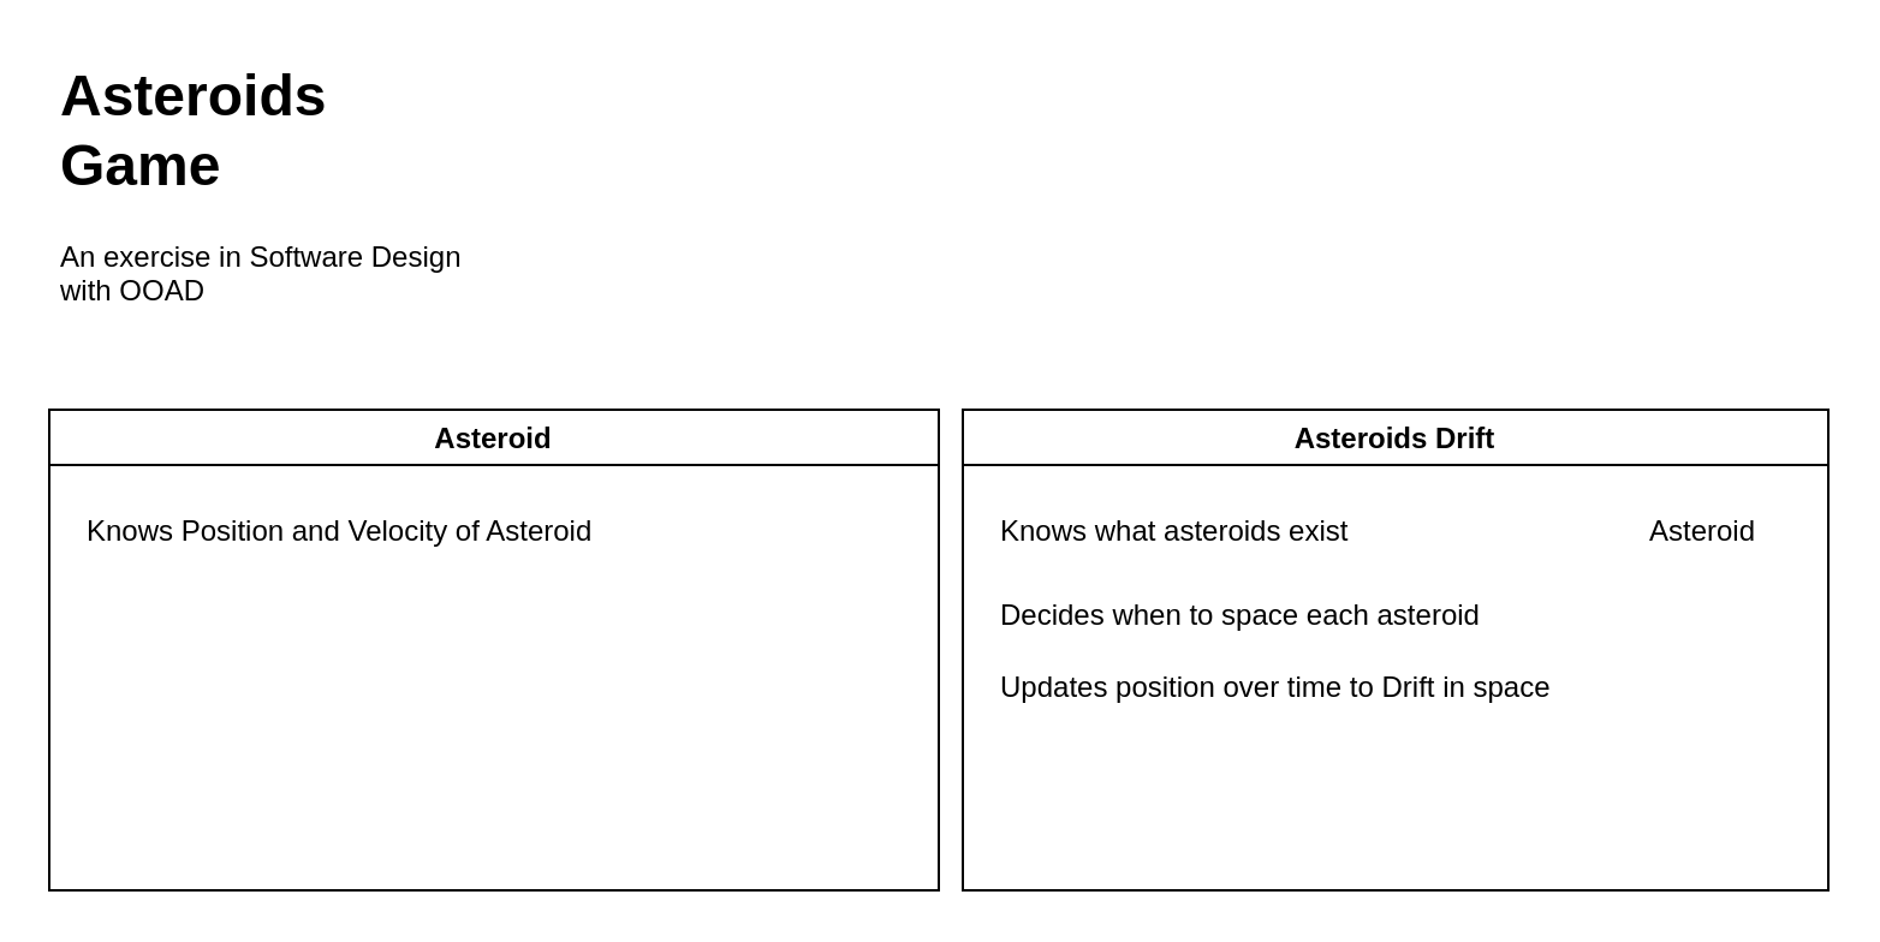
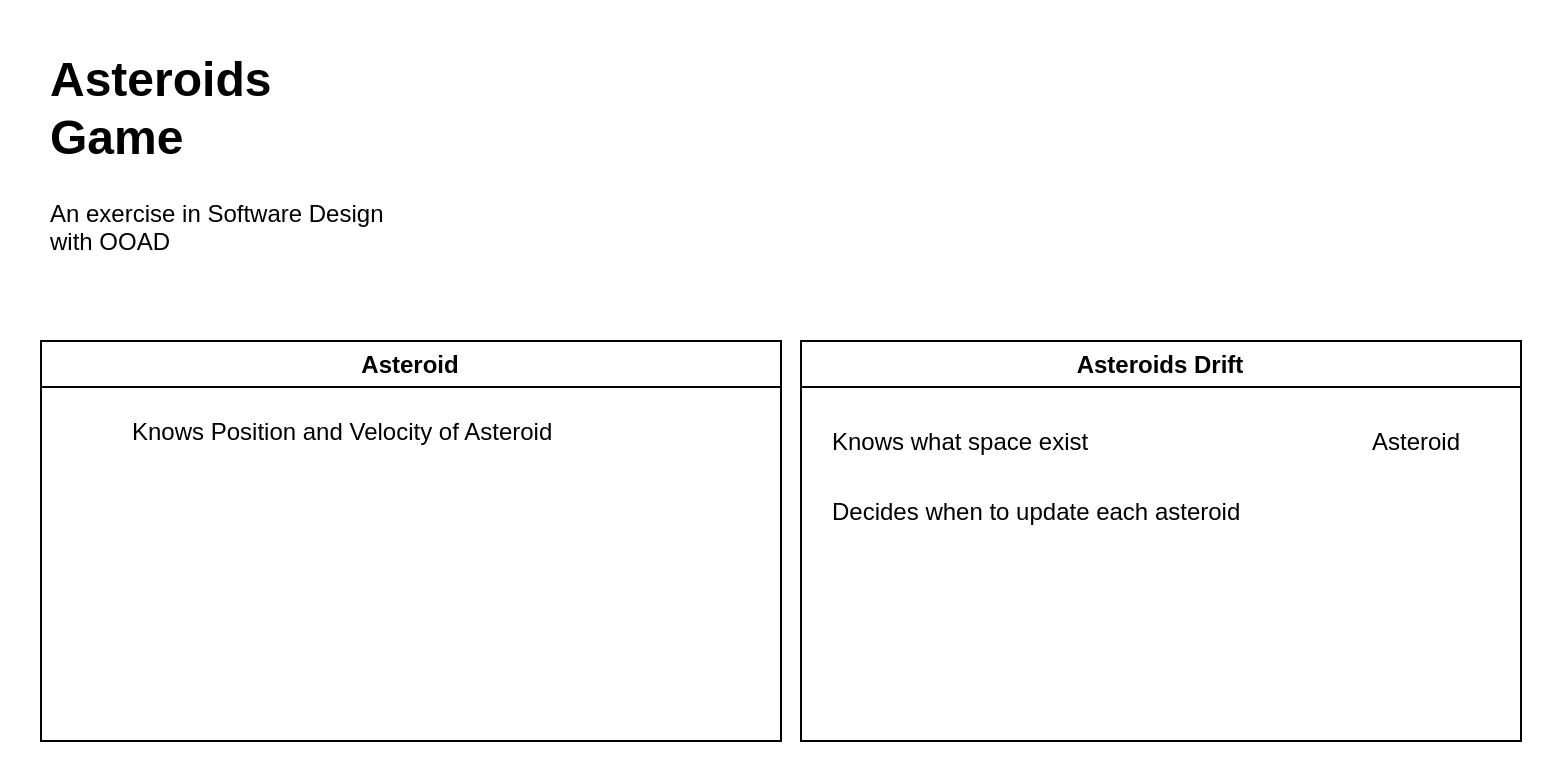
- <mxCell id="3" value="Knows Position and Velocity of Asteroid" style="text;strokeColor=none;fillColor=none;align=left;verticalAlign=middle;spacingLeft=4;spacingRight=4;overflow=hidden;points=[[0,0.5],[1,0.5]];portConstraint=eastwest;rotatable=0;" vertex="1" parent="2"><mxGeometry x="10" y="35" width="220" height="30" as="geometry" /></mxCell>
+ <mxCell id="3" value="Knows Position and Velocity of Asteroid" style="text;strokeColor=none;fillColor=none;align=left;verticalAlign=middle;spacingLeft=4;spacingRight=4;overflow=hidden;points=[[0,0.5],[1,0.5]];portConstraint=eastwest;rotatable=0;" vertex="1" parent="2"><mxGeometry x="40" y="30" width="220" height="30" as="geometry" /></mxCell>
- <mxCell id="6" value="Knows what asteroids exist" style="text;strokeColor=none;fillColor=none;align=left;verticalAlign=middle;spacingLeft=4;spacingRight=4;overflow=hidden;points=[[0,0.5],[1,0.5]];portConstraint=eastwest;rotatable=0;autosize=1;" vertex="1" parent="5"><mxGeometry x="10" y="35" width="220" height="30" as="geometry" /></mxCell>
+ <mxCell id="6" value="Knows what space exist" style="text;strokeColor=none;fillColor=none;align=left;verticalAlign=middle;spacingLeft=4;spacingRight=4;overflow=hidden;points=[[0,0.5],[1,0.5]];portConstraint=eastwest;rotatable=0;autosize=1;" vertex="1" parent="5"><mxGeometry x="10" y="35" width="220" height="30" as="geometry" /></mxCell>
- <mxCell id="9" value="Decides when to space each asteroid" style="text;strokeColor=none;fillColor=none;align=left;verticalAlign=middle;spacingLeft=4;spacingRight=4;overflow=hidden;points=[[0,0.5],[1,0.5]];portConstraint=eastwest;rotatable=0;autosize=1;" vertex="1" parent="5"><mxGeometry x="10" y="70" width="230" height="30" as="geometry" /></mxCell>
+ <mxCell id="9" value="Decides when to update each asteroid" style="text;strokeColor=none;fillColor=none;align=left;verticalAlign=middle;spacingLeft=4;spacingRight=4;overflow=hidden;points=[[0,0.5],[1,0.5]];portConstraint=eastwest;rotatable=0;autosize=1;" vertex="1" parent="5"><mxGeometry x="10" y="70" width="230" height="30" as="geometry" /></mxCell>
- <mxCell id="8" value="Updates position over time to Drift in space" style="text;strokeColor=none;fillColor=none;align=left;verticalAlign=middle;spacingLeft=4;spacingRight=4;overflow=hidden;points=[[0,0.5],[1,0.5]];portConstraint=eastwest;rotatable=0;autosize=1;" vertex="1" parent="5"><mxGeometry x="10" y="100" width="250" height="30" as="geometry" /></mxCell>
